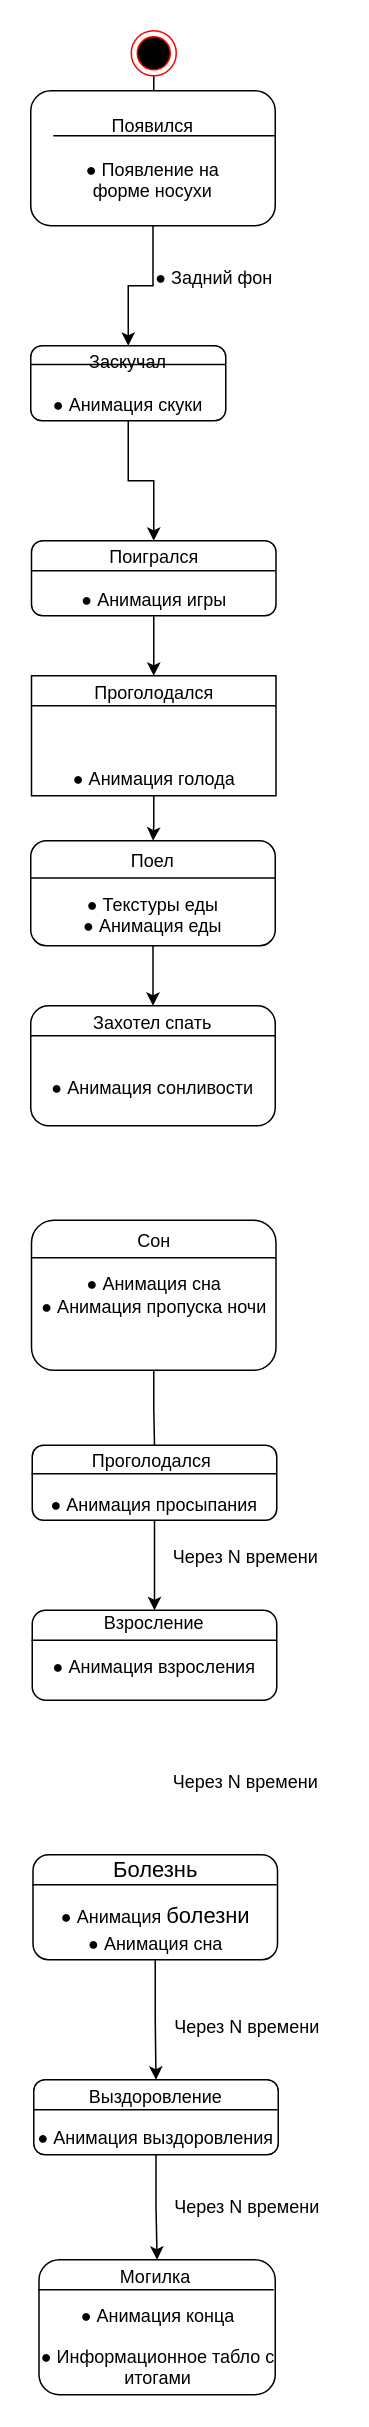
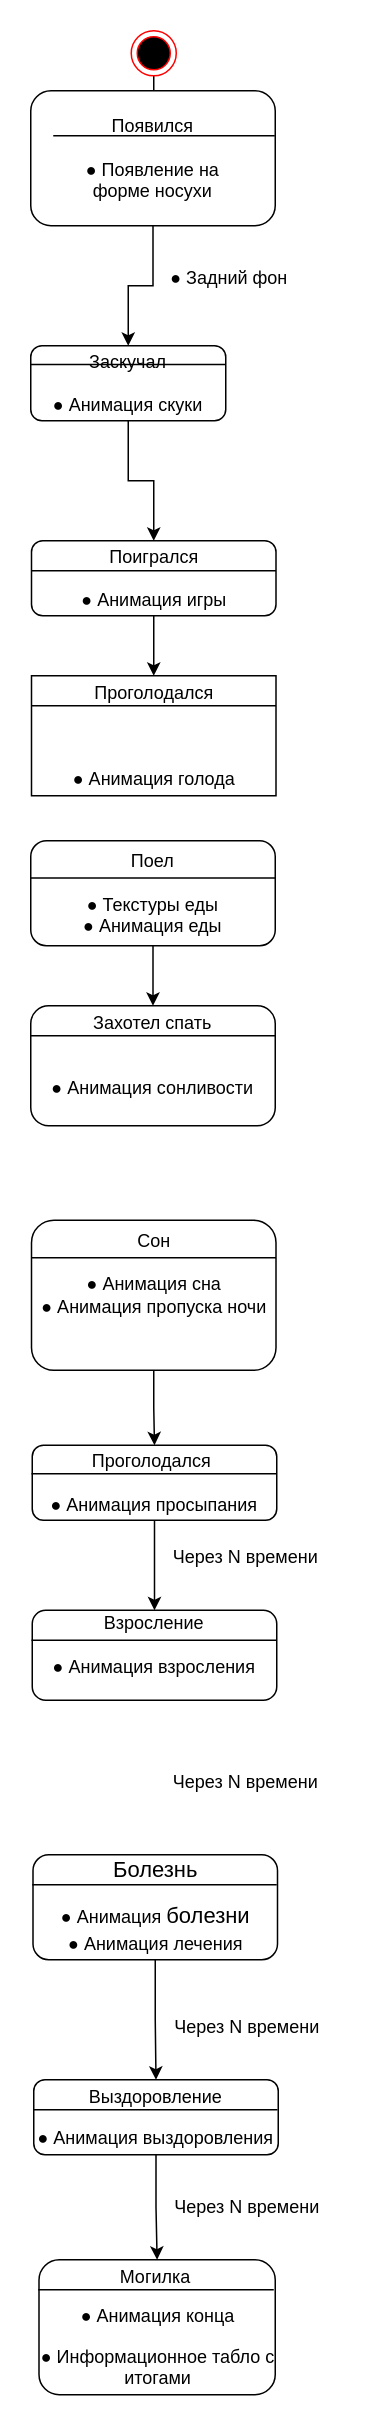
- <mxCell id="21" value="● Задний фон" style="text;html=1;align=center;verticalAlign=middle;resizable=0;points=[];autosize=1;strokeColor=none;fillColor=none;" parent="1" vertex="1"><mxGeometry x="92" y="170" width="100" height="30" as="geometry" /></mxCell>
+ <mxCell id="21" value="● Задний фон" style="text;html=1;align=center;verticalAlign=middle;resizable=0;points=[];autosize=1;strokeColor=none;fillColor=none;" parent="1" vertex="1"><mxGeometry x="102" y="170" width="100" height="30" as="geometry" /></mxCell>
- <mxCell id="13" style="edgeStyle=orthogonalEdgeStyle;rounded=0;orthogonalLoop=1;jettySize=auto;html=1;entryX=0.5;entryY=0;entryDx=0;entryDy=0;" parent="1" source="14" target="17" edge="1"><mxGeometry relative="1" as="geometry" /></mxCell>
- <mxCell id="22" style="edgeStyle=orthogonalEdgeStyle;rounded=0;orthogonalLoop=1;jettySize=auto;html=1;entryX=0.5;entryY=0;entryDx=0;entryDy=0;endArrow=none;" parent="1" source="23" target="26" edge="1"><mxGeometry relative="1" as="geometry" /></mxCell>
+ <mxCell id="22" style="edgeStyle=orthogonalEdgeStyle;rounded=0;orthogonalLoop=1;jettySize=auto;html=1;entryX=0.5;entryY=0;entryDx=0;entryDy=0;" parent="1" source="23" target="26" edge="1"><mxGeometry relative="1" as="geometry" /></mxCell>
- <mxCell id="33" value="&lt;span style=&quot;font-size:11.0pt;line-height:107%;&lt;br/&gt;font-family:&amp;quot;Calibri&amp;quot;,sans-serif;mso-ascii-theme-font:minor-latin;mso-fareast-font-family:&lt;br/&gt;Calibri;mso-fareast-theme-font:minor-latin;mso-hansi-theme-font:minor-latin;&lt;br/&gt;mso-bidi-font-family:&amp;quot;Times New Roman&amp;quot;;mso-bidi-theme-font:minor-bidi;&lt;br/&gt;mso-ansi-language:RU;mso-fareast-language:EN-US;mso-bidi-language:AR-SA&quot;&gt;Болезнь&lt;/span&gt;&lt;br&gt;&lt;div&gt;&lt;br&gt;&lt;/div&gt;&lt;div&gt;● Анимация&amp;nbsp;&lt;span style=&quot;font-family: Calibri, sans-serif; font-size: 11pt; background-color: transparent; color: light-dark(rgb(0, 0, 0), rgb(255, 255, 255));&quot;&gt;болезни&lt;/span&gt;&lt;br&gt;&lt;/div&gt;&lt;div&gt;● Анимация сна&lt;span style=&quot;font-family: Calibri, sans-serif; font-size: 11pt; background-color: transparent; color: light-dark(rgb(0, 0, 0), rgb(255, 255, 255));&quot;&gt;&lt;/span&gt;&lt;/div&gt;" style="rounded=1;whiteSpace=wrap;html=1;" parent="1" vertex="1"><mxGeometry x="21.5" y="1236" width="163" height="70" as="geometry" /></mxCell>
+ <mxCell id="33" value="&lt;span style=&quot;font-size:11.0pt;line-height:107%;&lt;br/&gt;font-family:&amp;quot;Calibri&amp;quot;,sans-serif;mso-ascii-theme-font:minor-latin;mso-fareast-font-family:&lt;br/&gt;Calibri;mso-fareast-theme-font:minor-latin;mso-hansi-theme-font:minor-latin;&lt;br/&gt;mso-bidi-font-family:&amp;quot;Times New Roman&amp;quot;;mso-bidi-theme-font:minor-bidi;&lt;br/&gt;mso-ansi-language:RU;mso-fareast-language:EN-US;mso-bidi-language:AR-SA&quot;&gt;Болезнь&lt;/span&gt;&lt;br&gt;&lt;div&gt;&lt;br&gt;&lt;/div&gt;&lt;div&gt;● Анимация&amp;nbsp;&lt;span style=&quot;font-family: Calibri, sans-serif; font-size: 11pt; background-color: transparent; color: light-dark(rgb(0, 0, 0), rgb(255, 255, 255));&quot;&gt;болезни&lt;/span&gt;&lt;br&gt;&lt;/div&gt;&lt;div&gt;● Анимация лечения&lt;span style=&quot;font-family: Calibri, sans-serif; font-size: 11pt; background-color: transparent; color: light-dark(rgb(0, 0, 0), rgb(255, 255, 255));&quot;&gt;&lt;/span&gt;&lt;/div&gt;" style="rounded=1;whiteSpace=wrap;html=1;" parent="1" vertex="1"><mxGeometry x="21.5" y="1236" width="163" height="70" as="geometry" /></mxCell>
